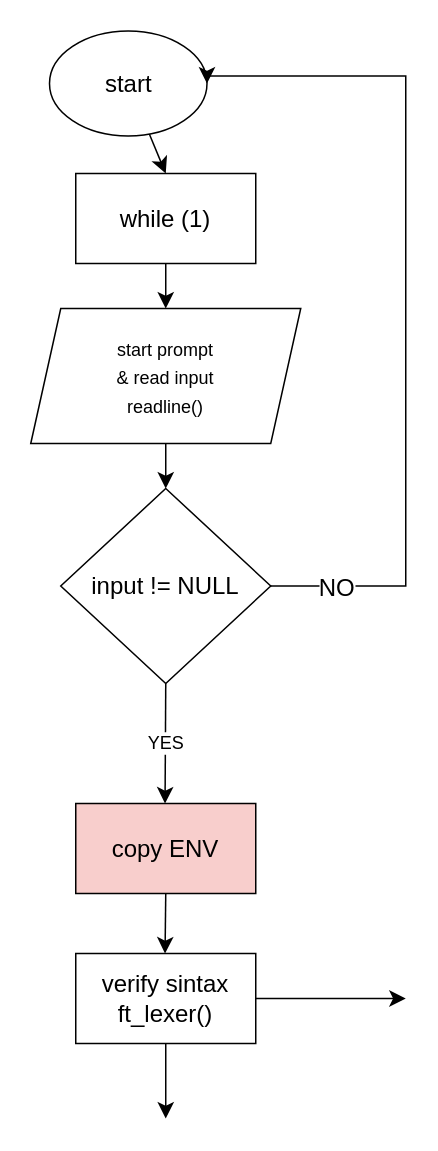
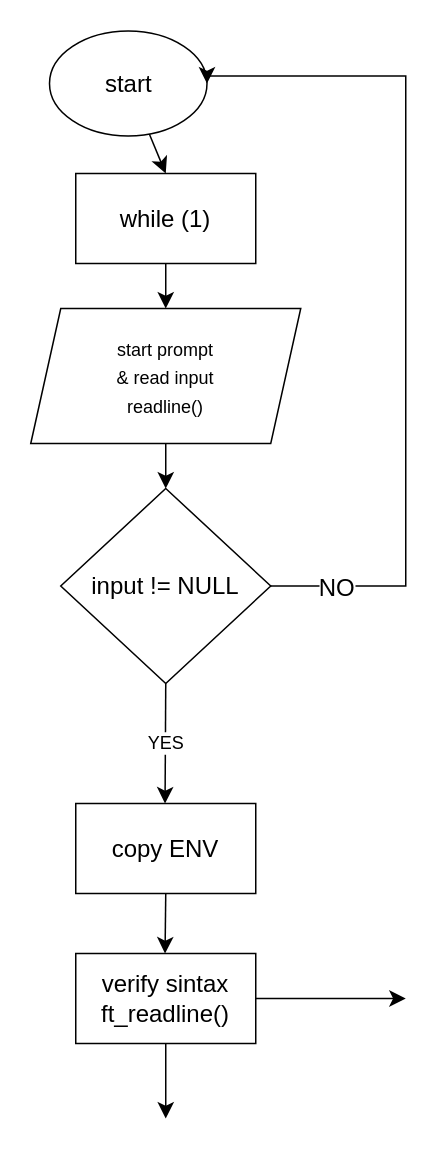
- <mxCell id="14" value="copy ENV" style="rounded=0;whiteSpace=wrap;html=1;fontSize=16;fillColor=#f8cecc;" vertex="1" parent="1"><mxGeometry x="50" y="535" width="120" height="60" as="geometry" /></mxCell>
+ <mxCell id="14" value="copy ENV" style="rounded=0;whiteSpace=wrap;html=1;fontSize=16;" vertex="1" parent="1"><mxGeometry x="50" y="535" width="120" height="60" as="geometry" /></mxCell>
- <mxCell id="17" value="verify sintax&lt;br&gt;ft_lexer()" style="rounded=0;whiteSpace=wrap;html=1;fontSize=16;" vertex="1" parent="1"><mxGeometry x="50" y="635" width="120" height="60" as="geometry" /></mxCell>
+ <mxCell id="17" value="verify sintax&lt;br&gt;ft_readline()" style="rounded=0;whiteSpace=wrap;html=1;fontSize=16;" vertex="1" parent="1"><mxGeometry x="50" y="635" width="120" height="60" as="geometry" /></mxCell>
